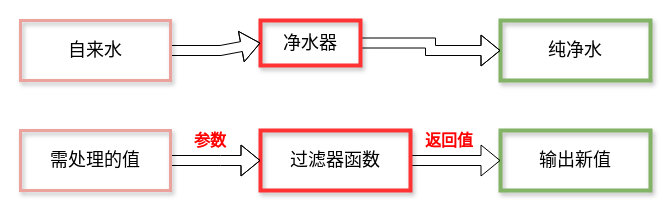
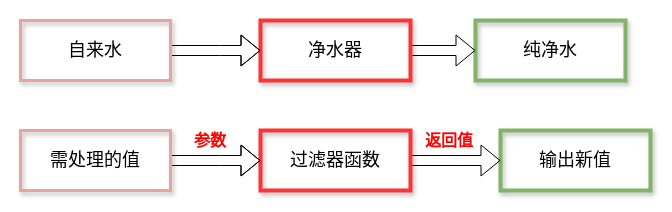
- <mxCell id="4" value="&lt;font style=&quot;font-size: 18px;&quot;&gt;净水器&lt;/font&gt;" style="rounded=0;whiteSpace=wrap;html=1;fillColor=none;strokeColor=#FF3333;strokeWidth=4;shadow=1;glass=0;" parent="1" vertex="1"><mxGeometry x="260" y="20" width="100" height="45" as="geometry" /></mxCell>
+ <mxCell id="4" value="&lt;font style=&quot;font-size: 18px;&quot;&gt;净水器&lt;/font&gt;" style="rounded=0;whiteSpace=wrap;html=1;fillColor=none;strokeColor=#FF3333;strokeWidth=4;shadow=1;glass=0;" parent="1" vertex="1"><mxGeometry x="260" y="20" width="150" height="60" as="geometry" /></mxCell>
- <mxCell id="2" value="&lt;font style=&quot;font-size: 18px;&quot;&gt;纯净水&lt;/font&gt;" style="rounded=0;whiteSpace=wrap;html=1;fillColor=none;strokeColor=#82b366;shadow=1;strokeWidth=4;" parent="1" vertex="1"><mxGeometry x="500" y="20" width="150" height="60" as="geometry" /></mxCell>
+ <mxCell id="2" value="&lt;font style=&quot;font-size: 18px;&quot;&gt;纯净水&lt;/font&gt;" style="rounded=0;whiteSpace=wrap;html=1;fillColor=none;strokeColor=#82b366;shadow=1;strokeWidth=4;" parent="1" vertex="1"><mxGeometry x="475" y="20" width="150" height="60" as="geometry" /></mxCell>
